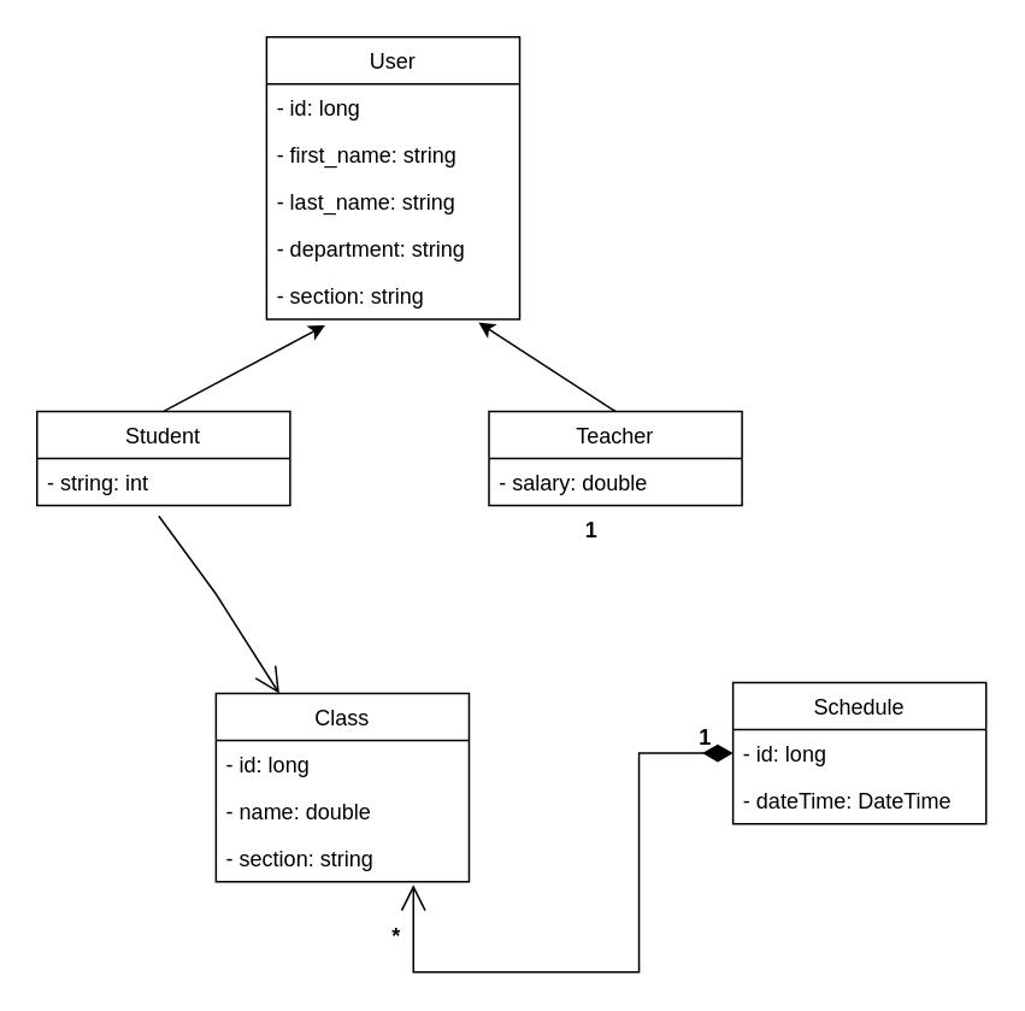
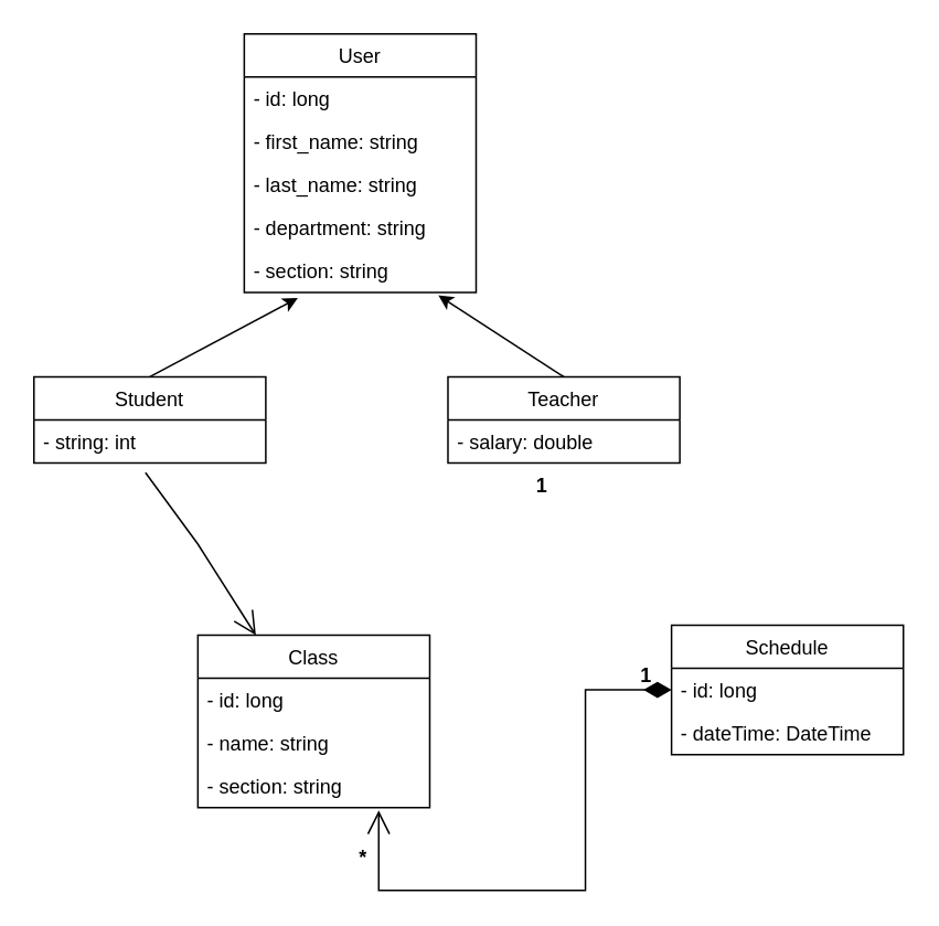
- <mxCell id="16" value="- name: double" style="text;strokeColor=none;fillColor=none;align=left;verticalAlign=top;spacingLeft=4;spacingRight=4;overflow=hidden;rotatable=0;points=[[0,0.5],[1,0.5]];portConstraint=eastwest;" vertex="1" parent="14"><mxGeometry y="52" width="140" height="26" as="geometry" /></mxCell>
+ <mxCell id="16" value="- name: string" style="text;strokeColor=none;fillColor=none;align=left;verticalAlign=top;spacingLeft=4;spacingRight=4;overflow=hidden;rotatable=0;points=[[0,0.5],[1,0.5]];portConstraint=eastwest;" vertex="1" parent="14"><mxGeometry y="52" width="140" height="26" as="geometry" /></mxCell>
